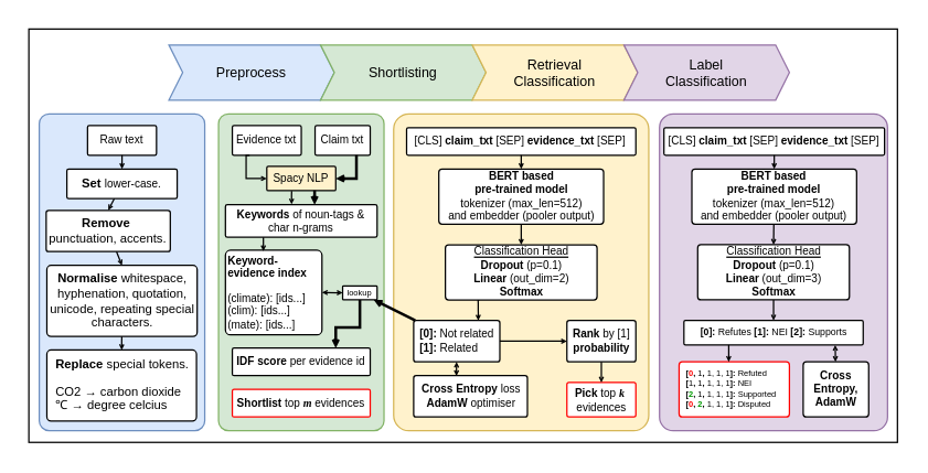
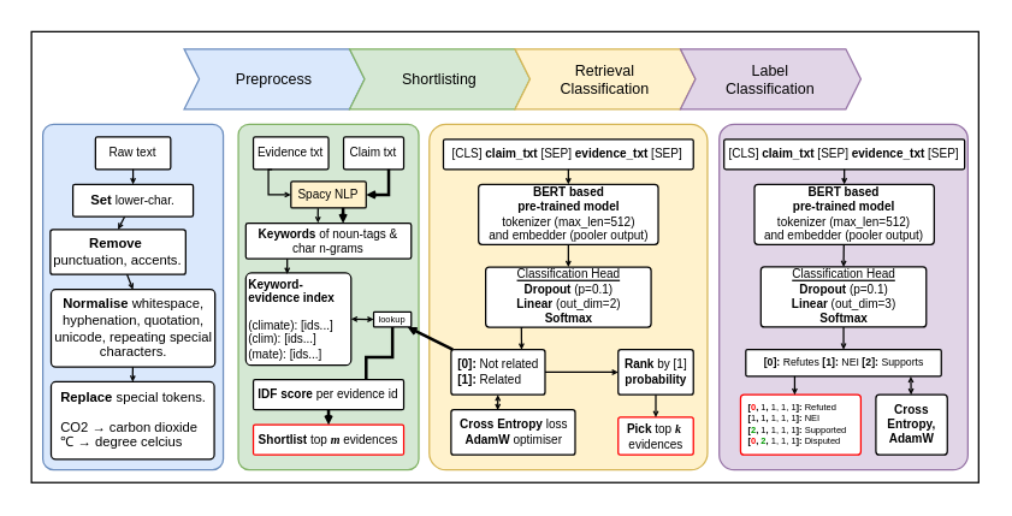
- <mxCell id="11" value="&lt;p style=&quot;font-size: 8px;&quot;&gt;&lt;b style=&quot;border-color: var(--border-color); font-size: 9px; text-align: left; background-color: initial;&quot;&gt;Set&amp;nbsp;&lt;/b&gt;lower-case.&lt;br&gt;&lt;/p&gt;" style="rounded=1;whiteSpace=wrap;html=1;fontSize=8;arcSize=6;align=center;" vertex="1" parent="8"><mxGeometry x="20" y="40" width="80" height="21.58" as="geometry" /></mxCell>
+ <mxCell id="11" value="&lt;p style=&quot;font-size: 8px;&quot;&gt;&lt;b style=&quot;border-color: var(--border-color); font-size: 9px; text-align: left; background-color: initial;&quot;&gt;Set&amp;nbsp;&lt;/b&gt;lower-char.&lt;br&gt;&lt;/p&gt;" style="rounded=1;whiteSpace=wrap;html=1;fontSize=8;arcSize=6;align=center;" vertex="1" parent="8"><mxGeometry x="20" y="40" width="80" height="21.58" as="geometry" /></mxCell>
- <mxCell id="66" style="edgeStyle=orthogonalEdgeStyle;orthogonalLoop=1;jettySize=auto;html=1;entryX=0.75;entryY=0;entryDx=0;entryDy=0;fontSize=12;startSize=8;endSize=2;rounded=0;endArrow=open;endFill=0;strokeWidth=2;" edge="1" parent="49" source="67" target="59"><mxGeometry relative="1" as="geometry" /></mxCell>
+ <mxCell id="66" style="edgeStyle=orthogonalEdgeStyle;orthogonalLoop=1;jettySize=auto;html=1;entryX=0.75;entryY=0;entryDx=0;entryDy=0;fontSize=12;startSize=8;endSize=2;rounded=0;endArrow=none;endFill=0;strokeWidth=2;" edge="1" parent="49" source="67" target="59"><mxGeometry relative="1" as="geometry" /></mxCell>
+ <mxCell id="61" style="edgeStyle=none;curved=1;orthogonalLoop=1;jettySize=auto;html=1;exitX=0.5;exitY=1;exitDx=0;exitDy=0;entryX=0.5;entryY=0;entryDx=0;entryDy=0;fontSize=12;startSize=8;endSize=2;endArrow=open;endFill=0;strokeWidth=2;" edge="1" parent="49" source="59" target="60"><mxGeometry relative="1" as="geometry" /></mxCell>
